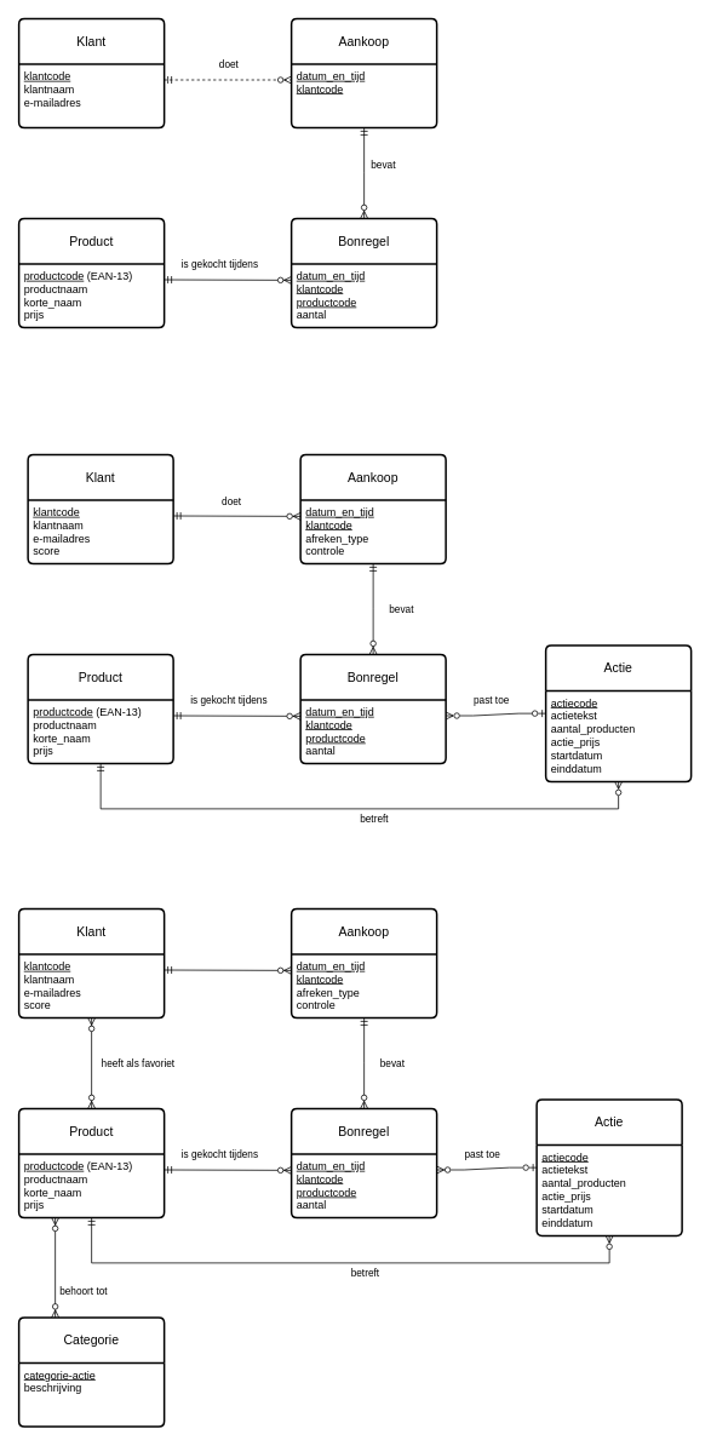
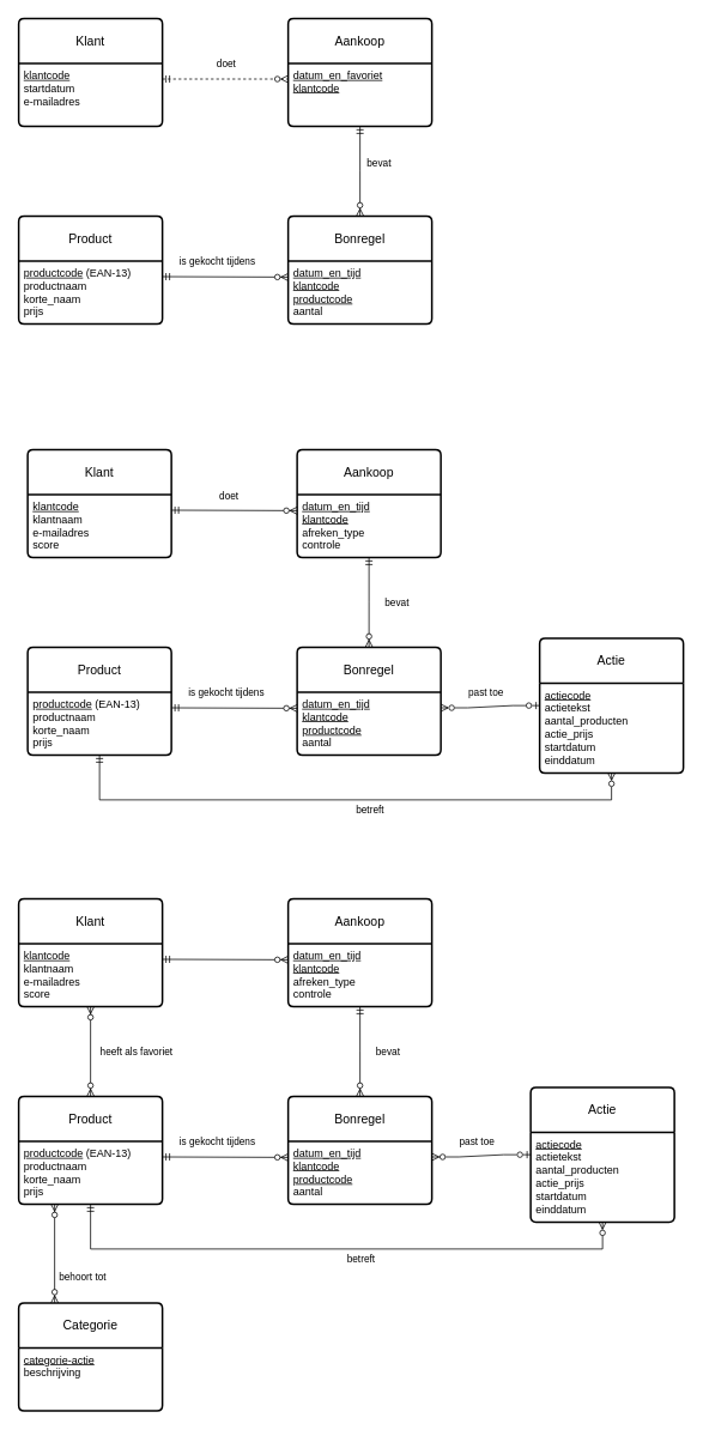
- <mxCell id="11" value="&lt;u&gt;datum_en_tijd&lt;/u&gt;&lt;div&gt;&lt;u&gt;klantcode&lt;/u&gt;&lt;/div&gt;" style="align=left;strokeColor=none;fillColor=none;spacingLeft=4;spacingRight=4;fontSize=12;verticalAlign=top;resizable=0;rotatable=0;part=1;html=1;whiteSpace=wrap;" vertex="1" parent="10"><mxGeometry y="50" width="160" height="70" as="geometry" /></mxCell>
+ <mxCell id="11" value="&lt;u&gt;datum_en_favoriet&lt;/u&gt;&lt;div&gt;&lt;u&gt;klantcode&lt;/u&gt;&lt;/div&gt;" style="align=left;strokeColor=none;fillColor=none;spacingLeft=4;spacingRight=4;fontSize=12;verticalAlign=top;resizable=0;rotatable=0;part=1;html=1;whiteSpace=wrap;" vertex="1" parent="10"><mxGeometry y="50" width="160" height="70" as="geometry" /></mxCell>
- <mxCell id="3" value="&lt;u&gt;klantcode&lt;/u&gt;&lt;div&gt;klantnaam&lt;/div&gt;&lt;div&gt;e-mailadres&lt;/div&gt;" style="align=left;strokeColor=none;fillColor=none;spacingLeft=4;spacingRight=4;fontSize=12;verticalAlign=top;resizable=0;rotatable=0;part=1;html=1;whiteSpace=wrap;" vertex="1" parent="2"><mxGeometry y="50" width="160" height="70" as="geometry" /></mxCell>
+ <mxCell id="3" value="&lt;u&gt;klantcode&lt;/u&gt;&lt;div&gt;startdatum&lt;/div&gt;&lt;div&gt;e-mailadres&lt;/div&gt;" style="align=left;strokeColor=none;fillColor=none;spacingLeft=4;spacingRight=4;fontSize=12;verticalAlign=top;resizable=0;rotatable=0;part=1;html=1;whiteSpace=wrap;" vertex="1" parent="2"><mxGeometry y="50" width="160" height="70" as="geometry" /></mxCell>
